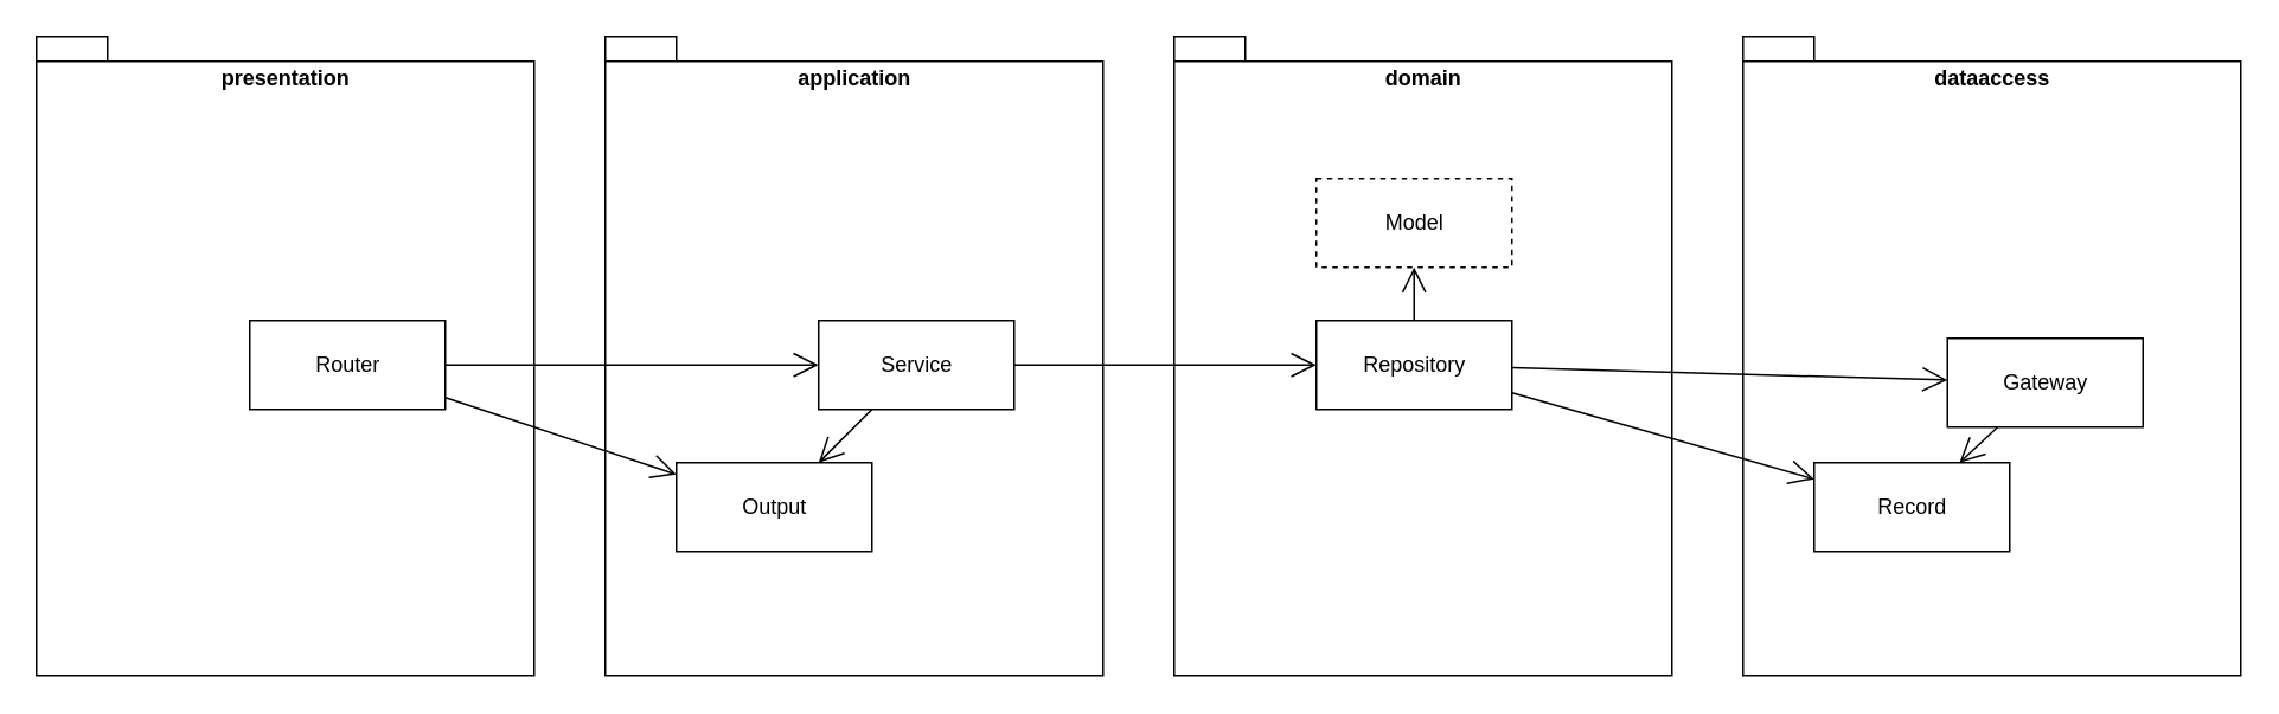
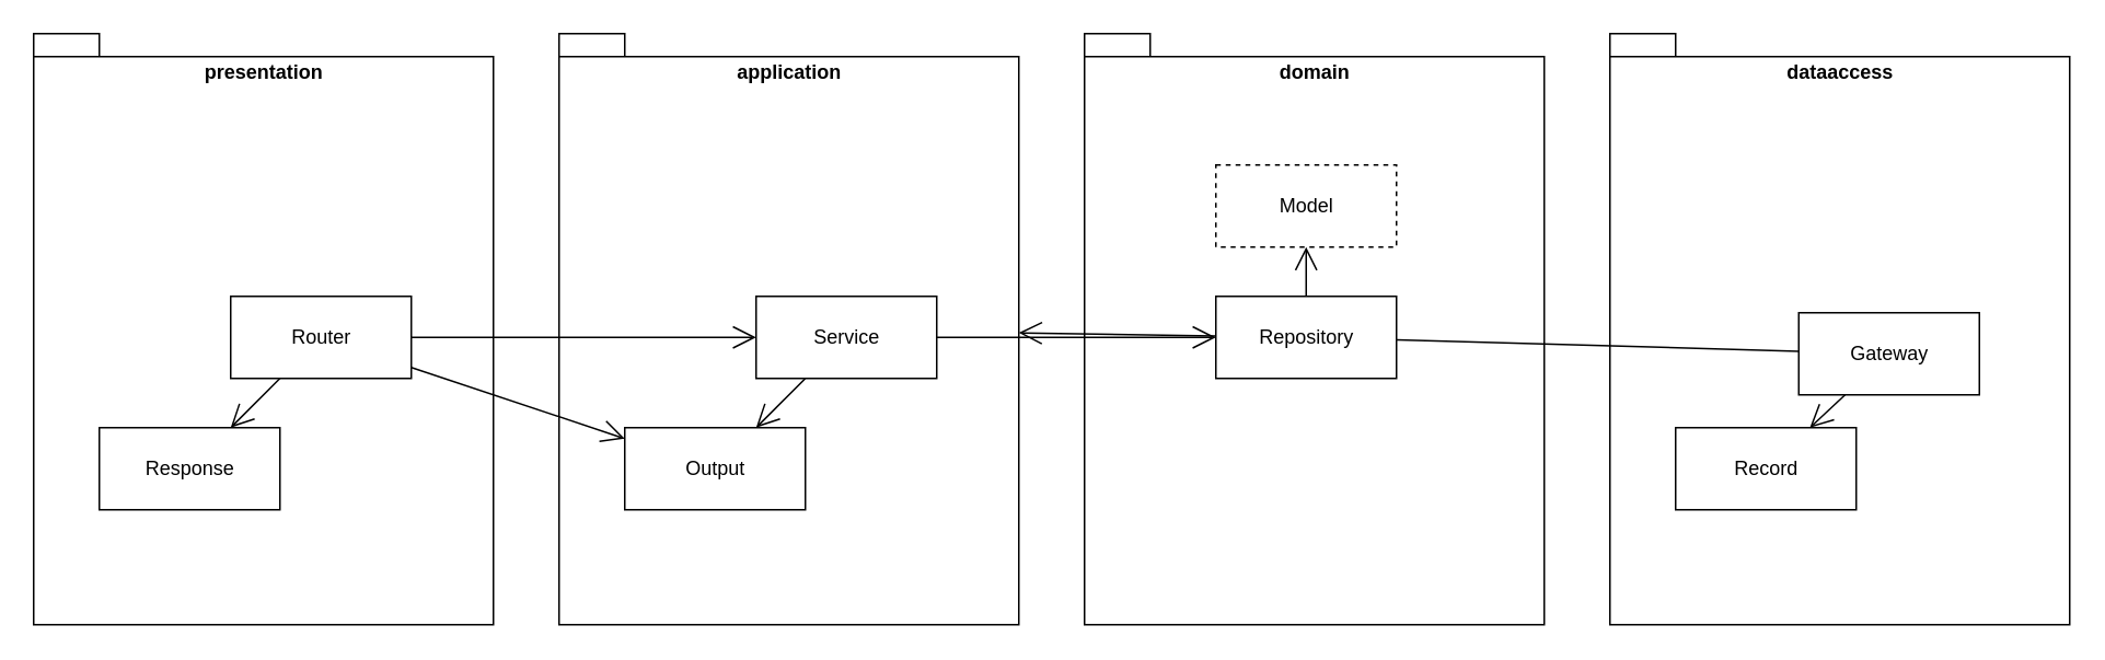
- <mxCell id="21" value="" style="endArrow=open;endFill=1;endSize=12;html=1;" parent="1" source="20" target="10" edge="1"><mxGeometry width="160" relative="1" as="geometry"><mxPoint x="860" y="230.714" as="sourcePoint" /><mxPoint x="1030" y="279.286" as="targetPoint" /></mxGeometry></mxCell>
+ <mxCell id="21" value="" style="endArrow=none;endFill=1;endSize=12;html=1;" parent="1" source="20" target="10" edge="1"><mxGeometry width="160" relative="1" as="geometry"><mxPoint x="860" y="230.714" as="sourcePoint" /><mxPoint x="1030" y="279.286" as="targetPoint" /></mxGeometry></mxCell>
+ <mxCell id="12" value="" style="endArrow=open;endFill=1;endSize=12;html=1;" parent="1" source="6" target="7" edge="1"><mxGeometry width="160" relative="1" as="geometry"><mxPoint x="165.556" y="200" as="sourcePoint" /><mxPoint x="134.444" y="160" as="targetPoint" /></mxGeometry></mxCell>
- <mxCell id="16" value="" style="endArrow=open;endFill=1;endSize=12;html=1;" parent="1" source="20" target="11" edge="1"><mxGeometry width="160" relative="1" as="geometry"><mxPoint x="502.273" y="240" as="sourcePoint" /><mxPoint x="447.727" y="300" as="targetPoint" /></mxGeometry></mxCell>
+ <mxCell id="16" value="" style="endArrow=open;endFill=1;endSize=12;html=1;" parent="1" source="20" target="4" edge="1"><mxGeometry width="160" relative="1" as="geometry"><mxPoint x="502.273" y="240" as="sourcePoint" /><mxPoint x="447.727" y="300" as="targetPoint" /></mxGeometry></mxCell>
+ <mxCell id="7" value="Response" style="html=1;" parent="1" vertex="1"><mxGeometry x="60" y="260" width="110" height="50" as="geometry" /></mxCell>
